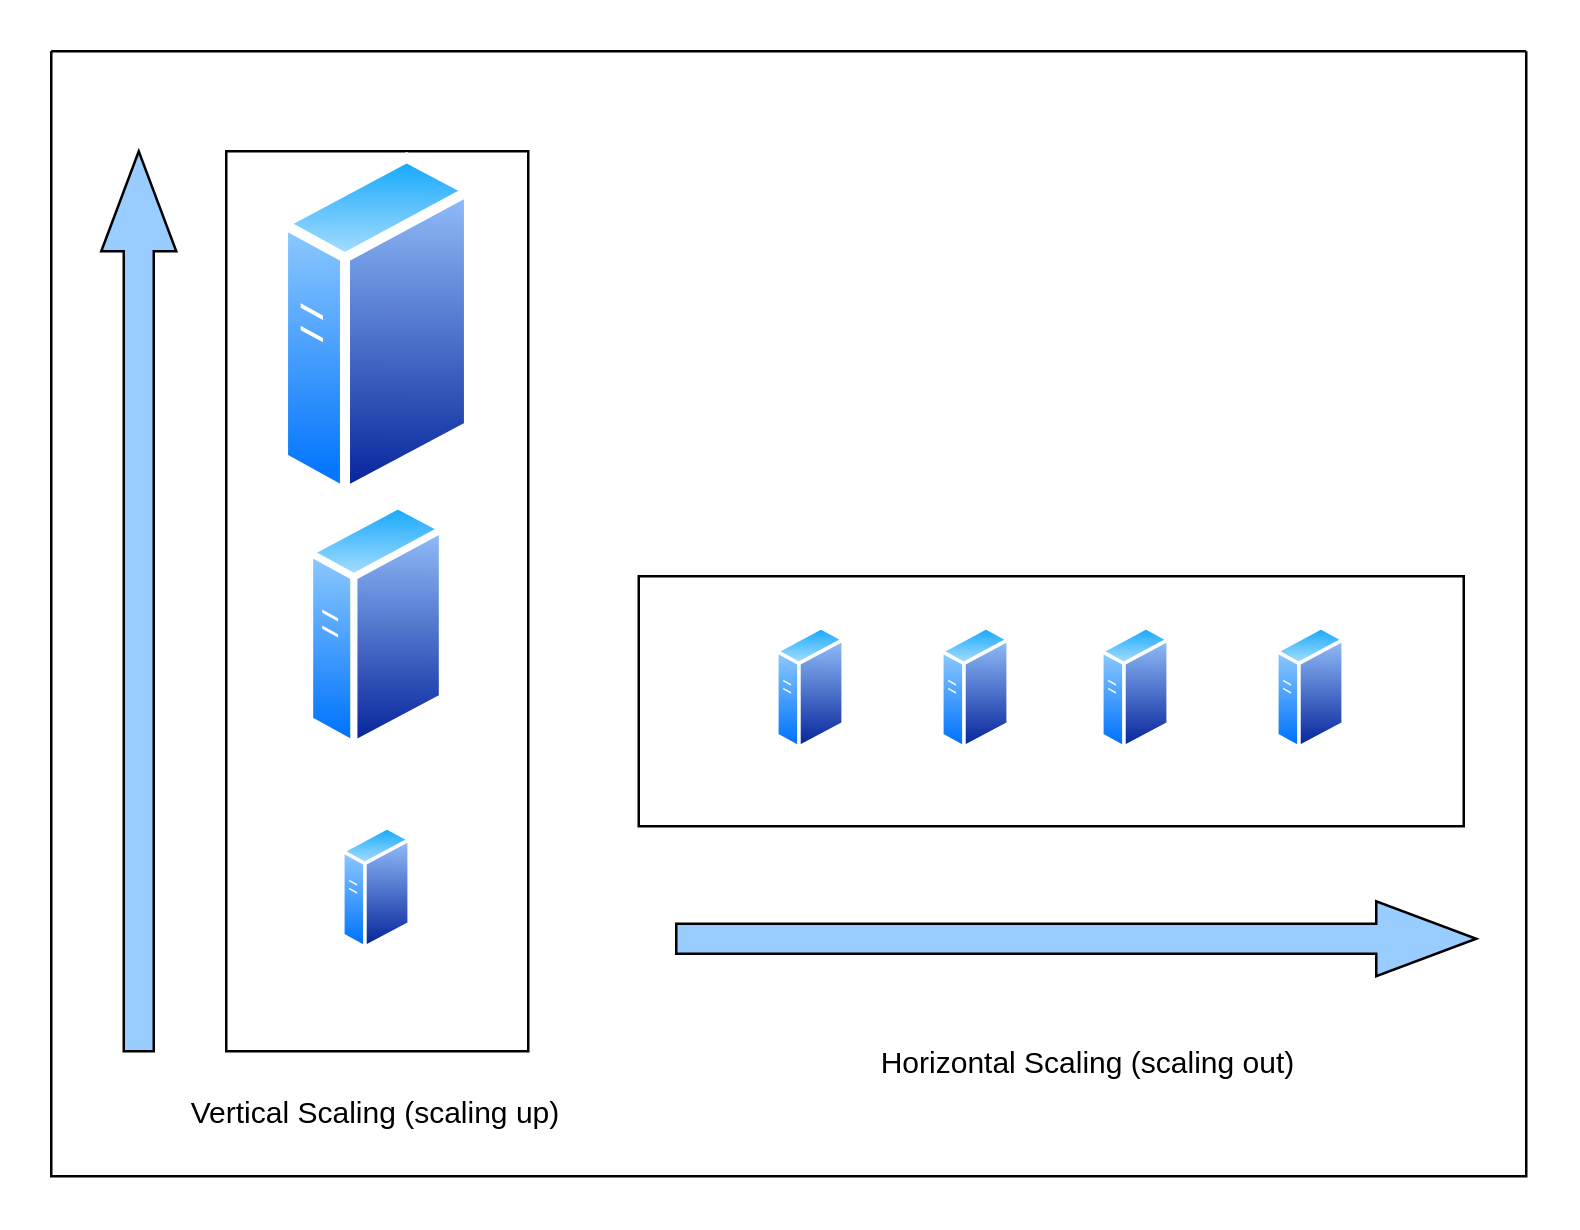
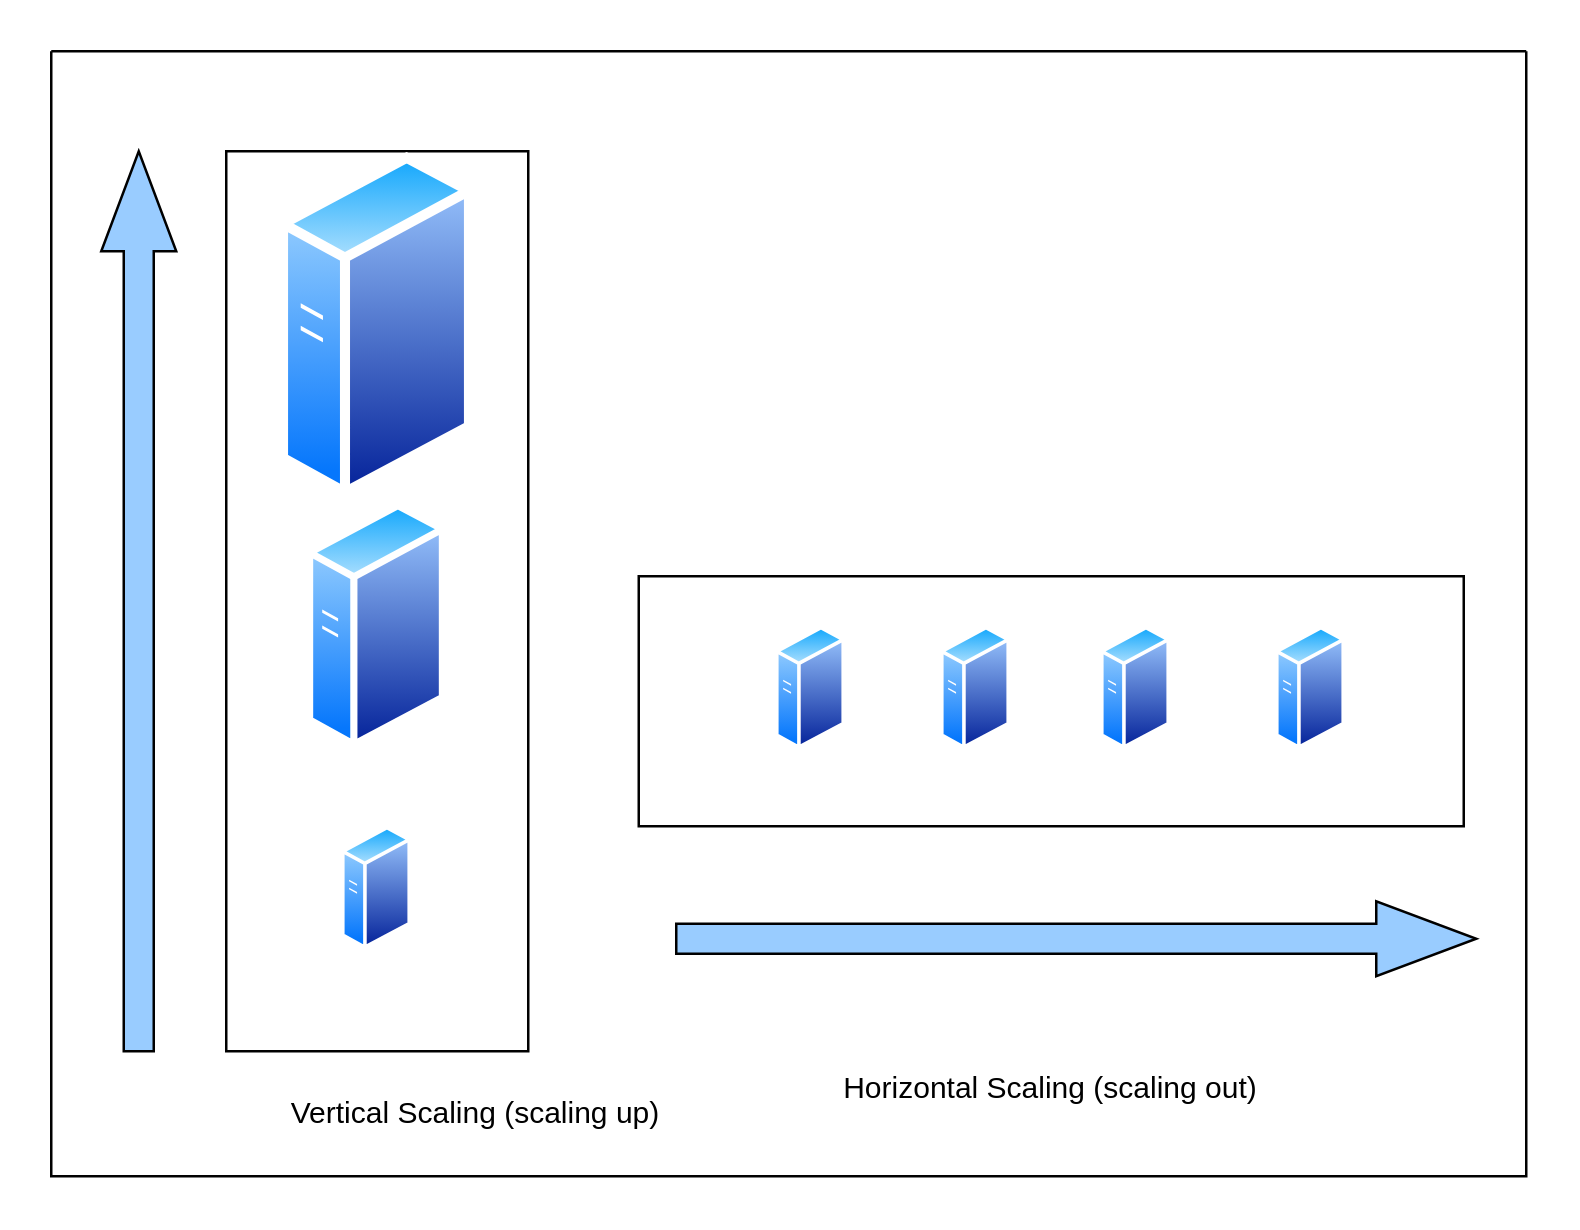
- <mxCell id="13" value="Horizontal Scaling (scaling out)" style="text;html=1;strokeColor=none;fillColor=none;align=center;verticalAlign=middle;whiteSpace=wrap;rounded=0;" parent="1" vertex="1"><mxGeometry x="335" y="410" width="200" height="30" as="geometry" /></mxCell>
+ <mxCell id="13" value="Horizontal Scaling (scaling out)" style="text;html=1;strokeColor=none;fillColor=none;align=center;verticalAlign=middle;whiteSpace=wrap;rounded=0;" parent="1" vertex="1"><mxGeometry x="320" y="420" width="200" height="30" as="geometry" /></mxCell>
- <mxCell id="14" value="Vertical Scaling (scaling up)" style="text;html=1;strokeColor=none;fillColor=none;align=center;verticalAlign=middle;whiteSpace=wrap;rounded=0;" parent="1" vertex="1"><mxGeometry x="50.4" y="430" width="200" height="30" as="geometry" /></mxCell>
+ <mxCell id="14" value="Vertical Scaling (scaling up)" style="text;html=1;strokeColor=none;fillColor=none;align=center;verticalAlign=middle;whiteSpace=wrap;rounded=0;" parent="1" vertex="1"><mxGeometry x="90.4" y="430" width="200" height="30" as="geometry" /></mxCell>
